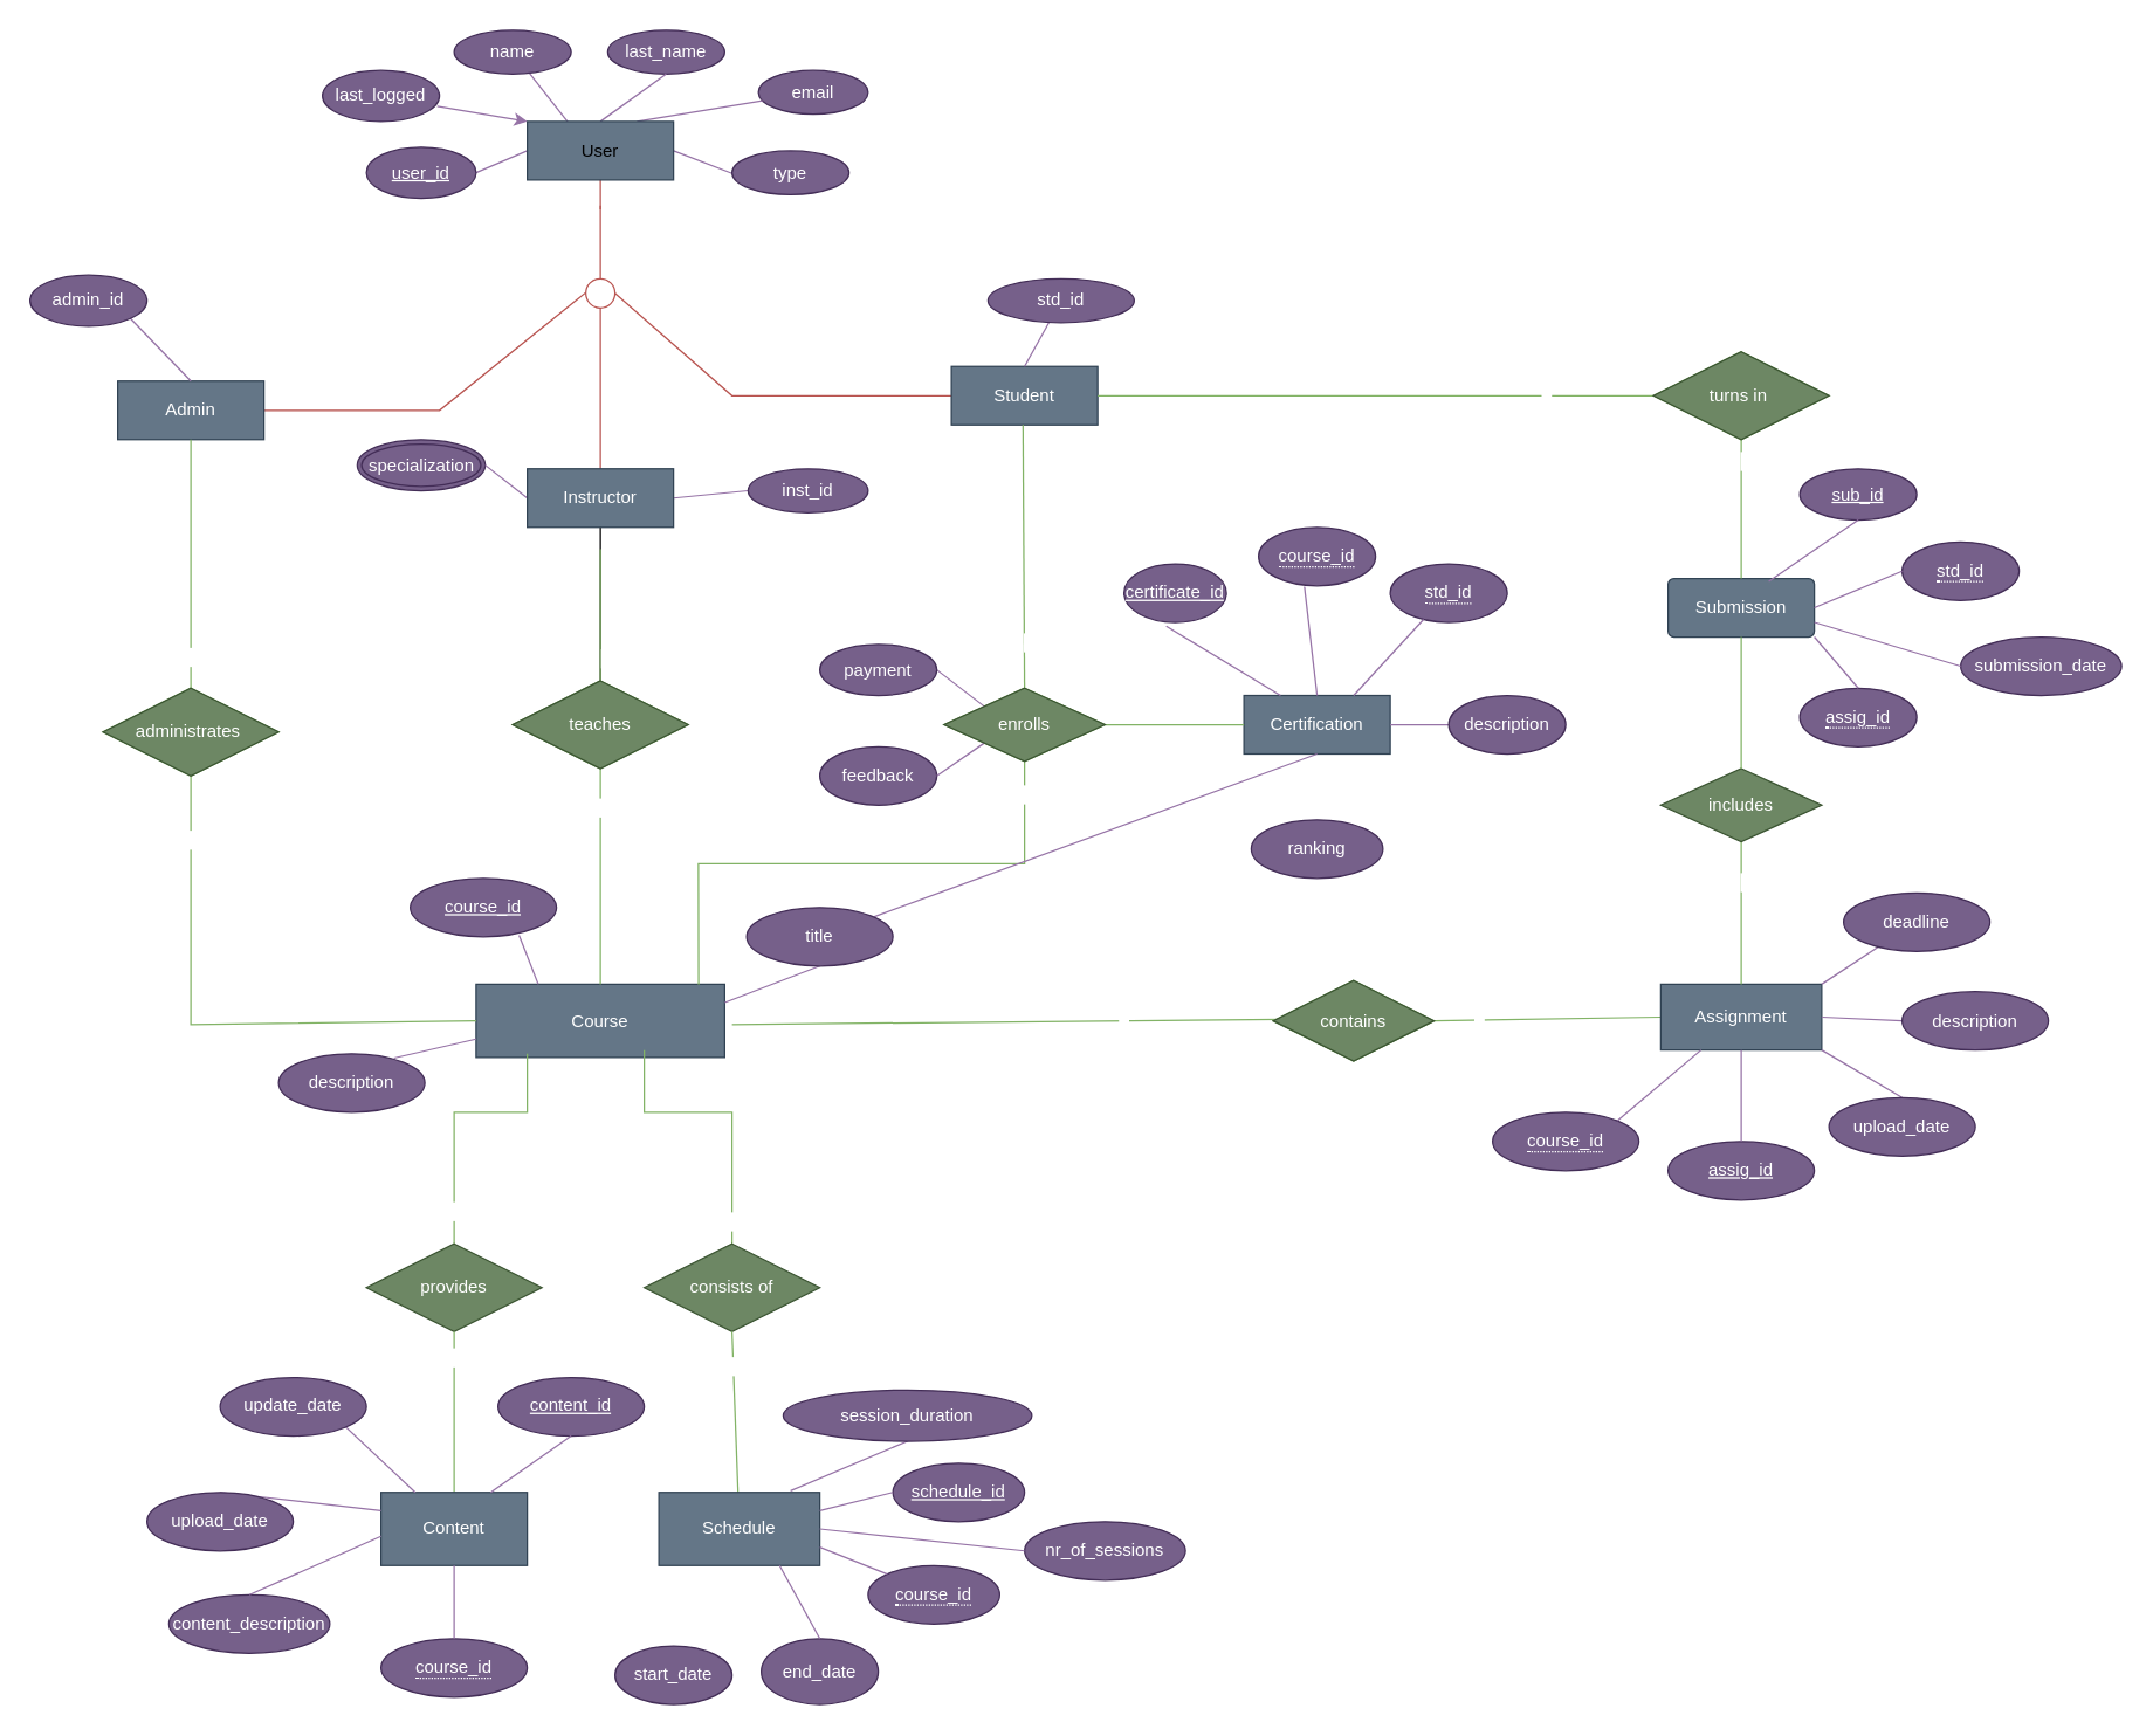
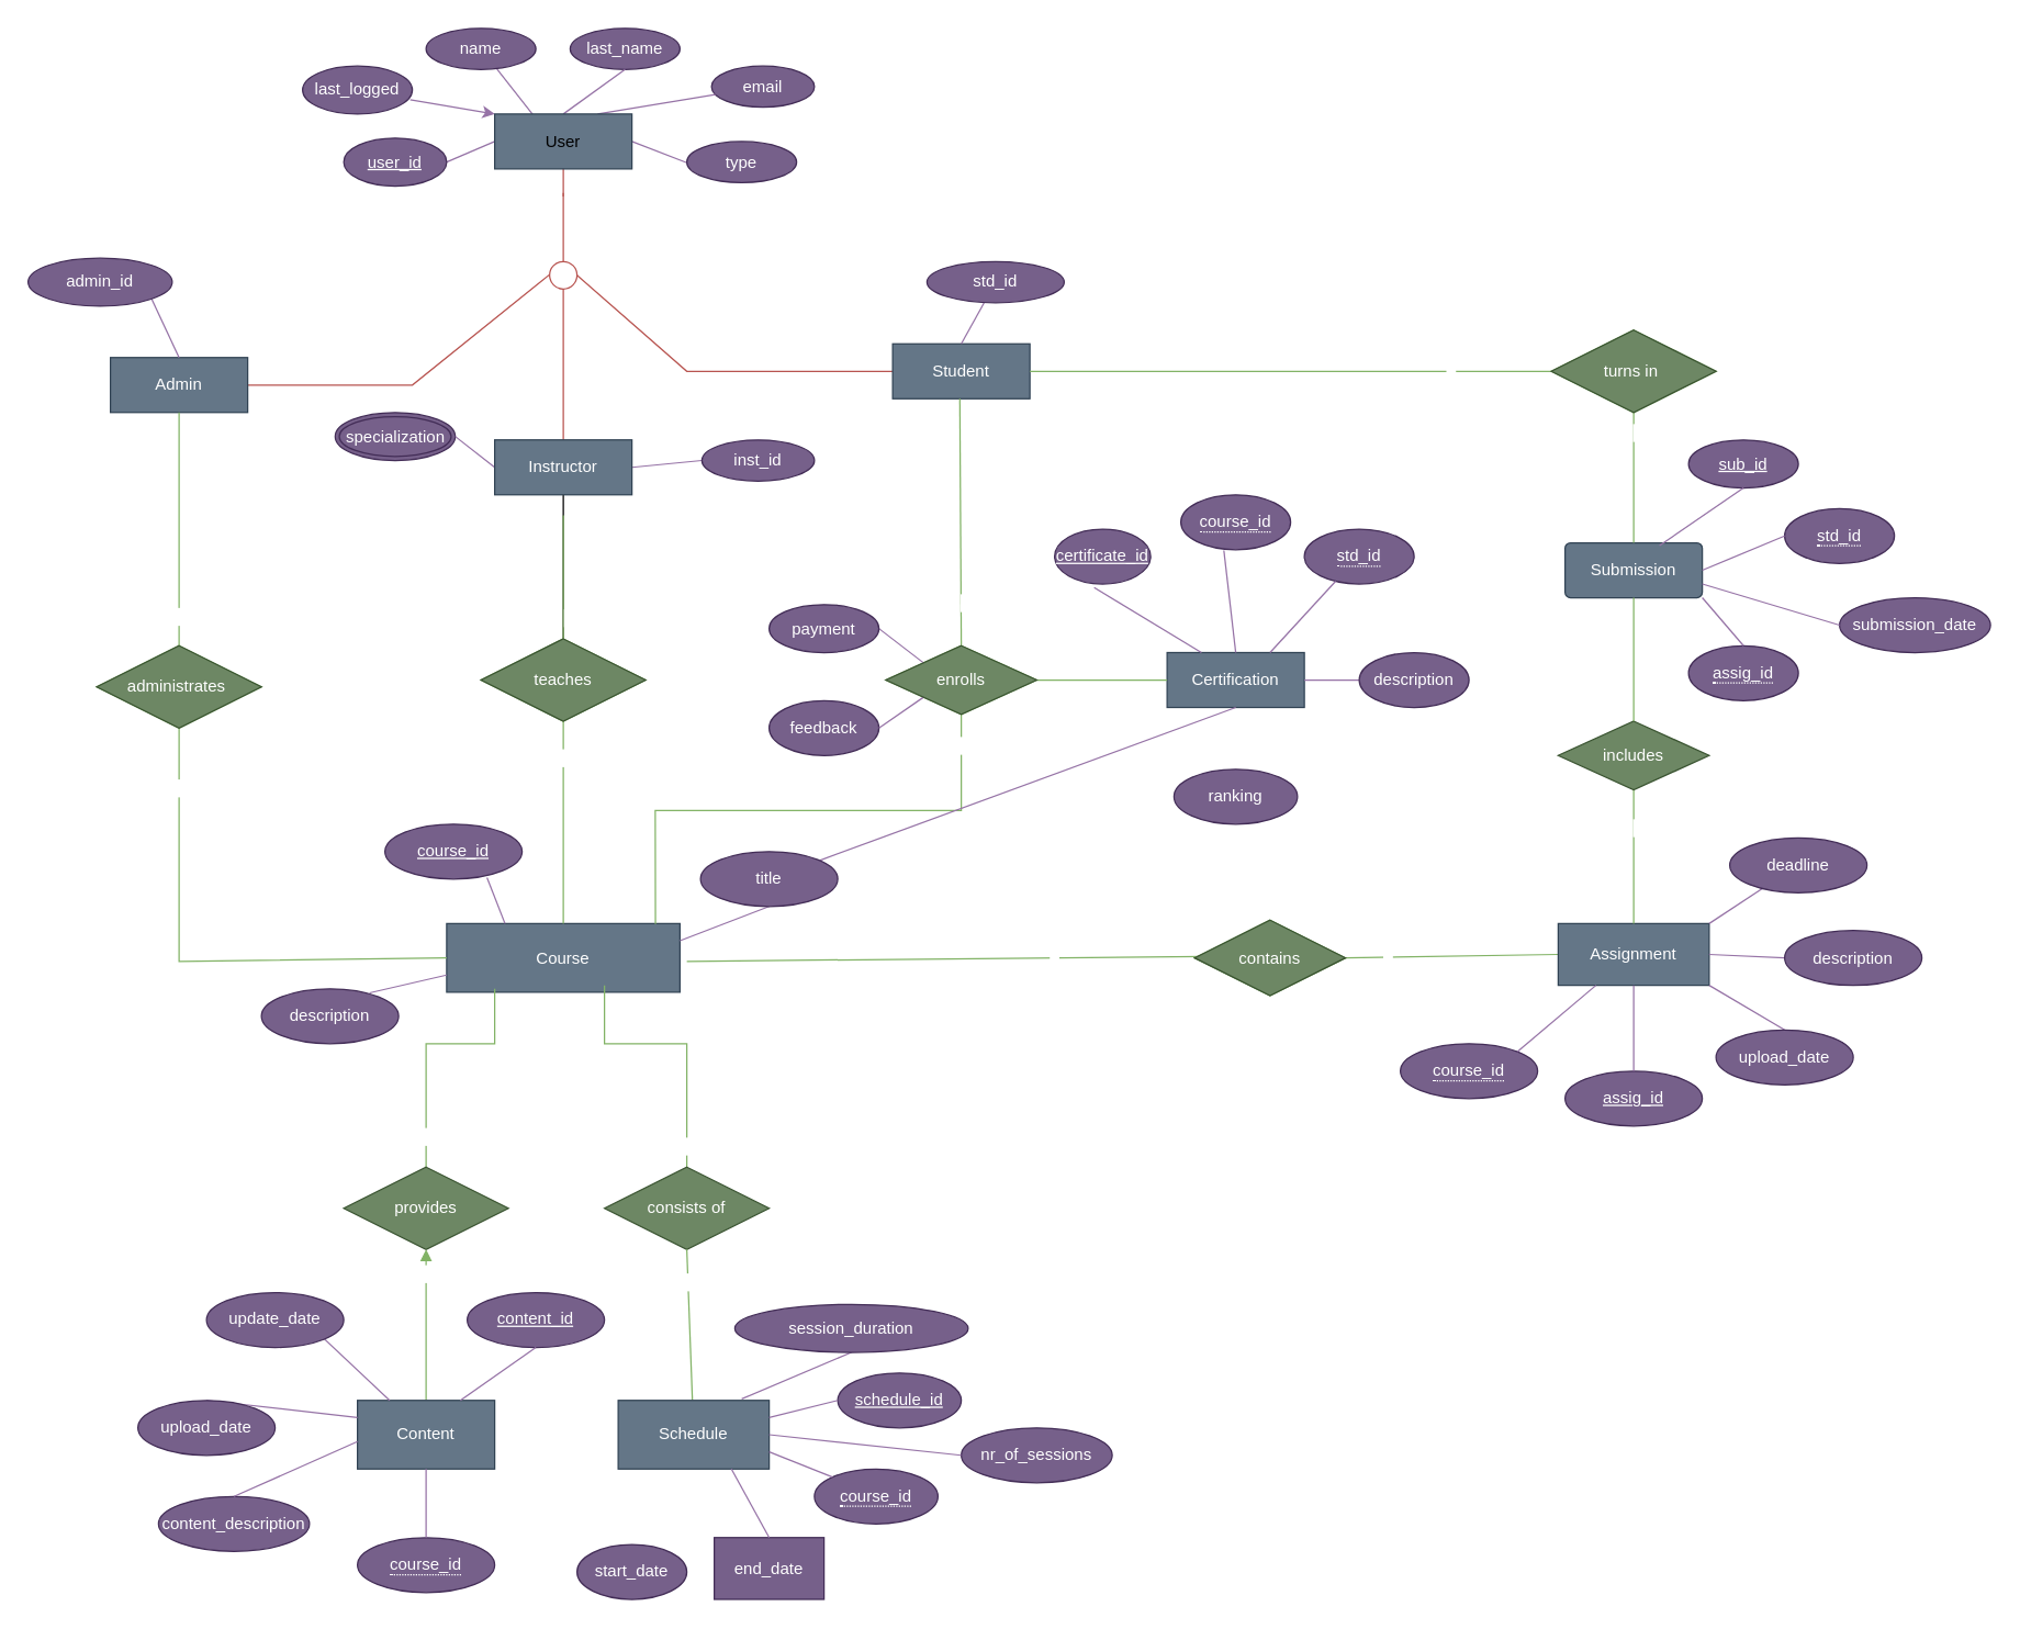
- <mxCell id="136" value="admin_id" style="ellipse;whiteSpace=wrap;html=1;align=center;fillColor=#76608a;strokeColor=#432D57;fontColor=#FFFFFF;" parent="1" vertex="1"><mxGeometry x="20" y="187.5" width="80" height="35" as="geometry" /></mxCell>
+ <mxCell id="136" value="admin_id" style="ellipse;whiteSpace=wrap;html=1;align=center;fillColor=#76608a;strokeColor=#432D57;fontColor=#FFFFFF;" parent="1" vertex="1"><mxGeometry x="20" y="187.5" width="105" height="35" as="geometry" /></mxCell>
- <mxCell id="40" value="" style="endArrow=none;html=1;rounded=0;entryX=0.5;entryY=1;entryDx=0;entryDy=0;exitX=0.5;exitY=0;exitDx=0;exitDy=0;fillColor=#d5e8d4;strokeColor=#82b366;fontColor=#FFFFFF;" parent="1" source="42" target="39" edge="1"><mxGeometry relative="1" as="geometry"><mxPoint x="-90" y="770" as="sourcePoint" /><mxPoint x="70" y="770" as="targetPoint" /></mxGeometry></mxCell>
+ <mxCell id="40" value="" style="endArrow=block;html=1;rounded=0;entryX=0.5;entryY=1;entryDx=0;entryDy=0;exitX=0.5;exitY=0;exitDx=0;exitDy=0;fillColor=#d5e8d4;strokeColor=#82b366;fontColor=#FFFFFF;" parent="1" source="42" target="39" edge="1"><mxGeometry relative="1" as="geometry"><mxPoint x="-90" y="770" as="sourcePoint" /><mxPoint x="70" y="770" as="targetPoint" /></mxGeometry></mxCell>
- <mxCell id="78" value="end_date" style="ellipse;whiteSpace=wrap;html=1;align=center;fillColor=#76608a;strokeColor=#432D57;fontColor=#FFFFFF;" parent="1" vertex="1"><mxGeometry x="520" y="1120" width="80" height="45" as="geometry" /></mxCell>
+ <mxCell id="78" value="end_date" style="whiteSpace=wrap;html=1;align=center;fillColor=#76608a;strokeColor=#432D57;fontColor=#FFFFFF;rounded=0;" parent="1" vertex="1"><mxGeometry x="520" y="1120" width="80" height="45" as="geometry" /></mxCell>
